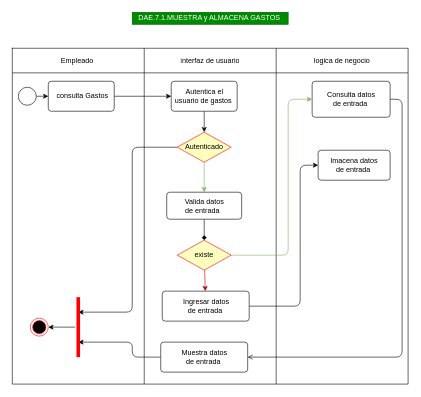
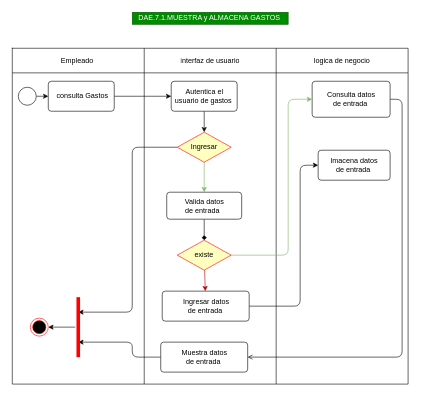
- <mxCell id="21" value="&lt;span style=&quot;color: rgb(0 , 0 , 0)&quot;&gt;Autenticado&lt;/span&gt;" style="rhombus;whiteSpace=wrap;html=1;fillColor=#ffffc0;strokeColor=#ff0000;" parent="1" vertex="1"><mxGeometry x="295" y="220" width="90" height="50" as="geometry" /></mxCell>
+ <mxCell id="21" value="&lt;span style=&quot;color: rgb(0 , 0 , 0)&quot;&gt;Ingresar&lt;/span&gt;" style="rhombus;whiteSpace=wrap;html=1;fillColor=#ffffc0;strokeColor=#ff0000;" parent="1" vertex="1"><mxGeometry x="295" y="220" width="90" height="50" as="geometry" /></mxCell>
